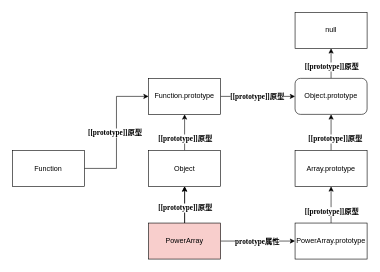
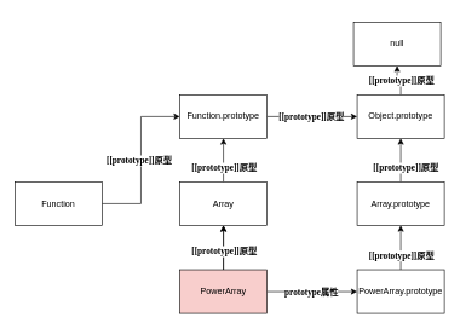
- <mxCell id="4" value="null" style="rounded=0;whiteSpace=wrap;html=1;" vertex="1" parent="1"><mxGeometry x="491" y="20" width="120" height="60" as="geometry" /></mxCell>
+ <mxCell id="4" value="null" style="rounded=0;whiteSpace=wrap;html=1;" vertex="1" parent="1"><mxGeometry x="486" y="30" width="120" height="60" as="geometry" /></mxCell>
- <mxCell id="3" value="Object.prototype" style="whiteSpace=wrap;html=1;rounded=1;" vertex="1" parent="1"><mxGeometry x="491" y="130" width="120" height="60" as="geometry" /></mxCell>
+ <mxCell id="3" value="Object.prototype" style="rounded=0;whiteSpace=wrap;html=1;" vertex="1" parent="1"><mxGeometry x="491" y="130" width="120" height="60" as="geometry" /></mxCell>
- <mxCell id="10" value="Object" style="rounded=0;whiteSpace=wrap;html=1;" vertex="1" parent="1"><mxGeometry x="247" y="250" width="120" height="60" as="geometry" /></mxCell>
+ <mxCell id="10" value="Array" style="rounded=0;whiteSpace=wrap;html=1;" vertex="1" parent="1"><mxGeometry x="247" y="250" width="120" height="60" as="geometry" /></mxCell>
